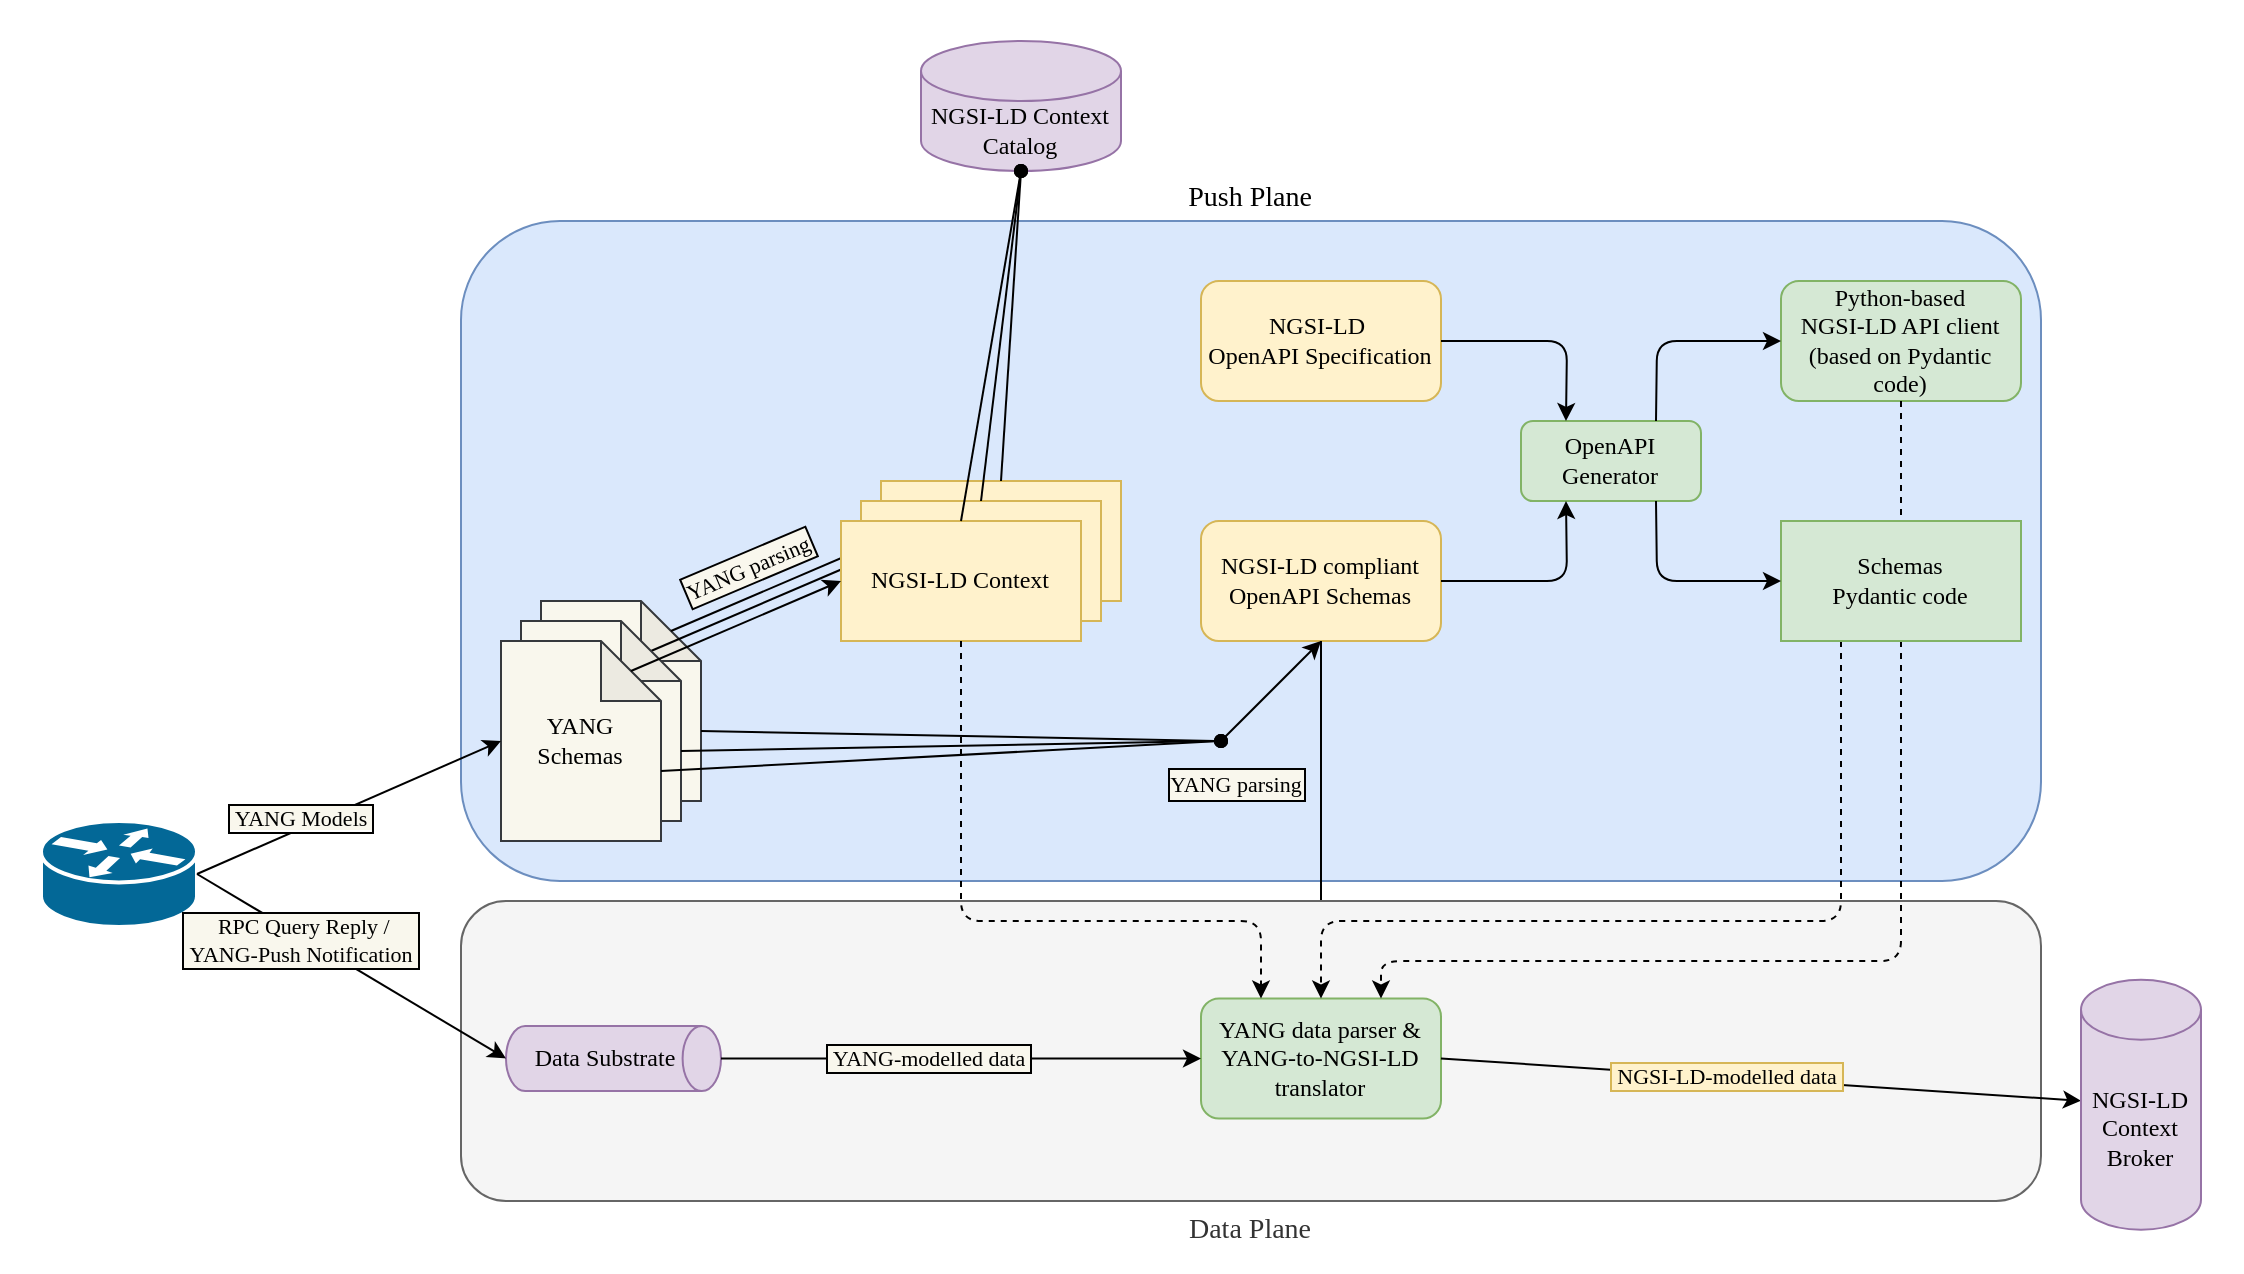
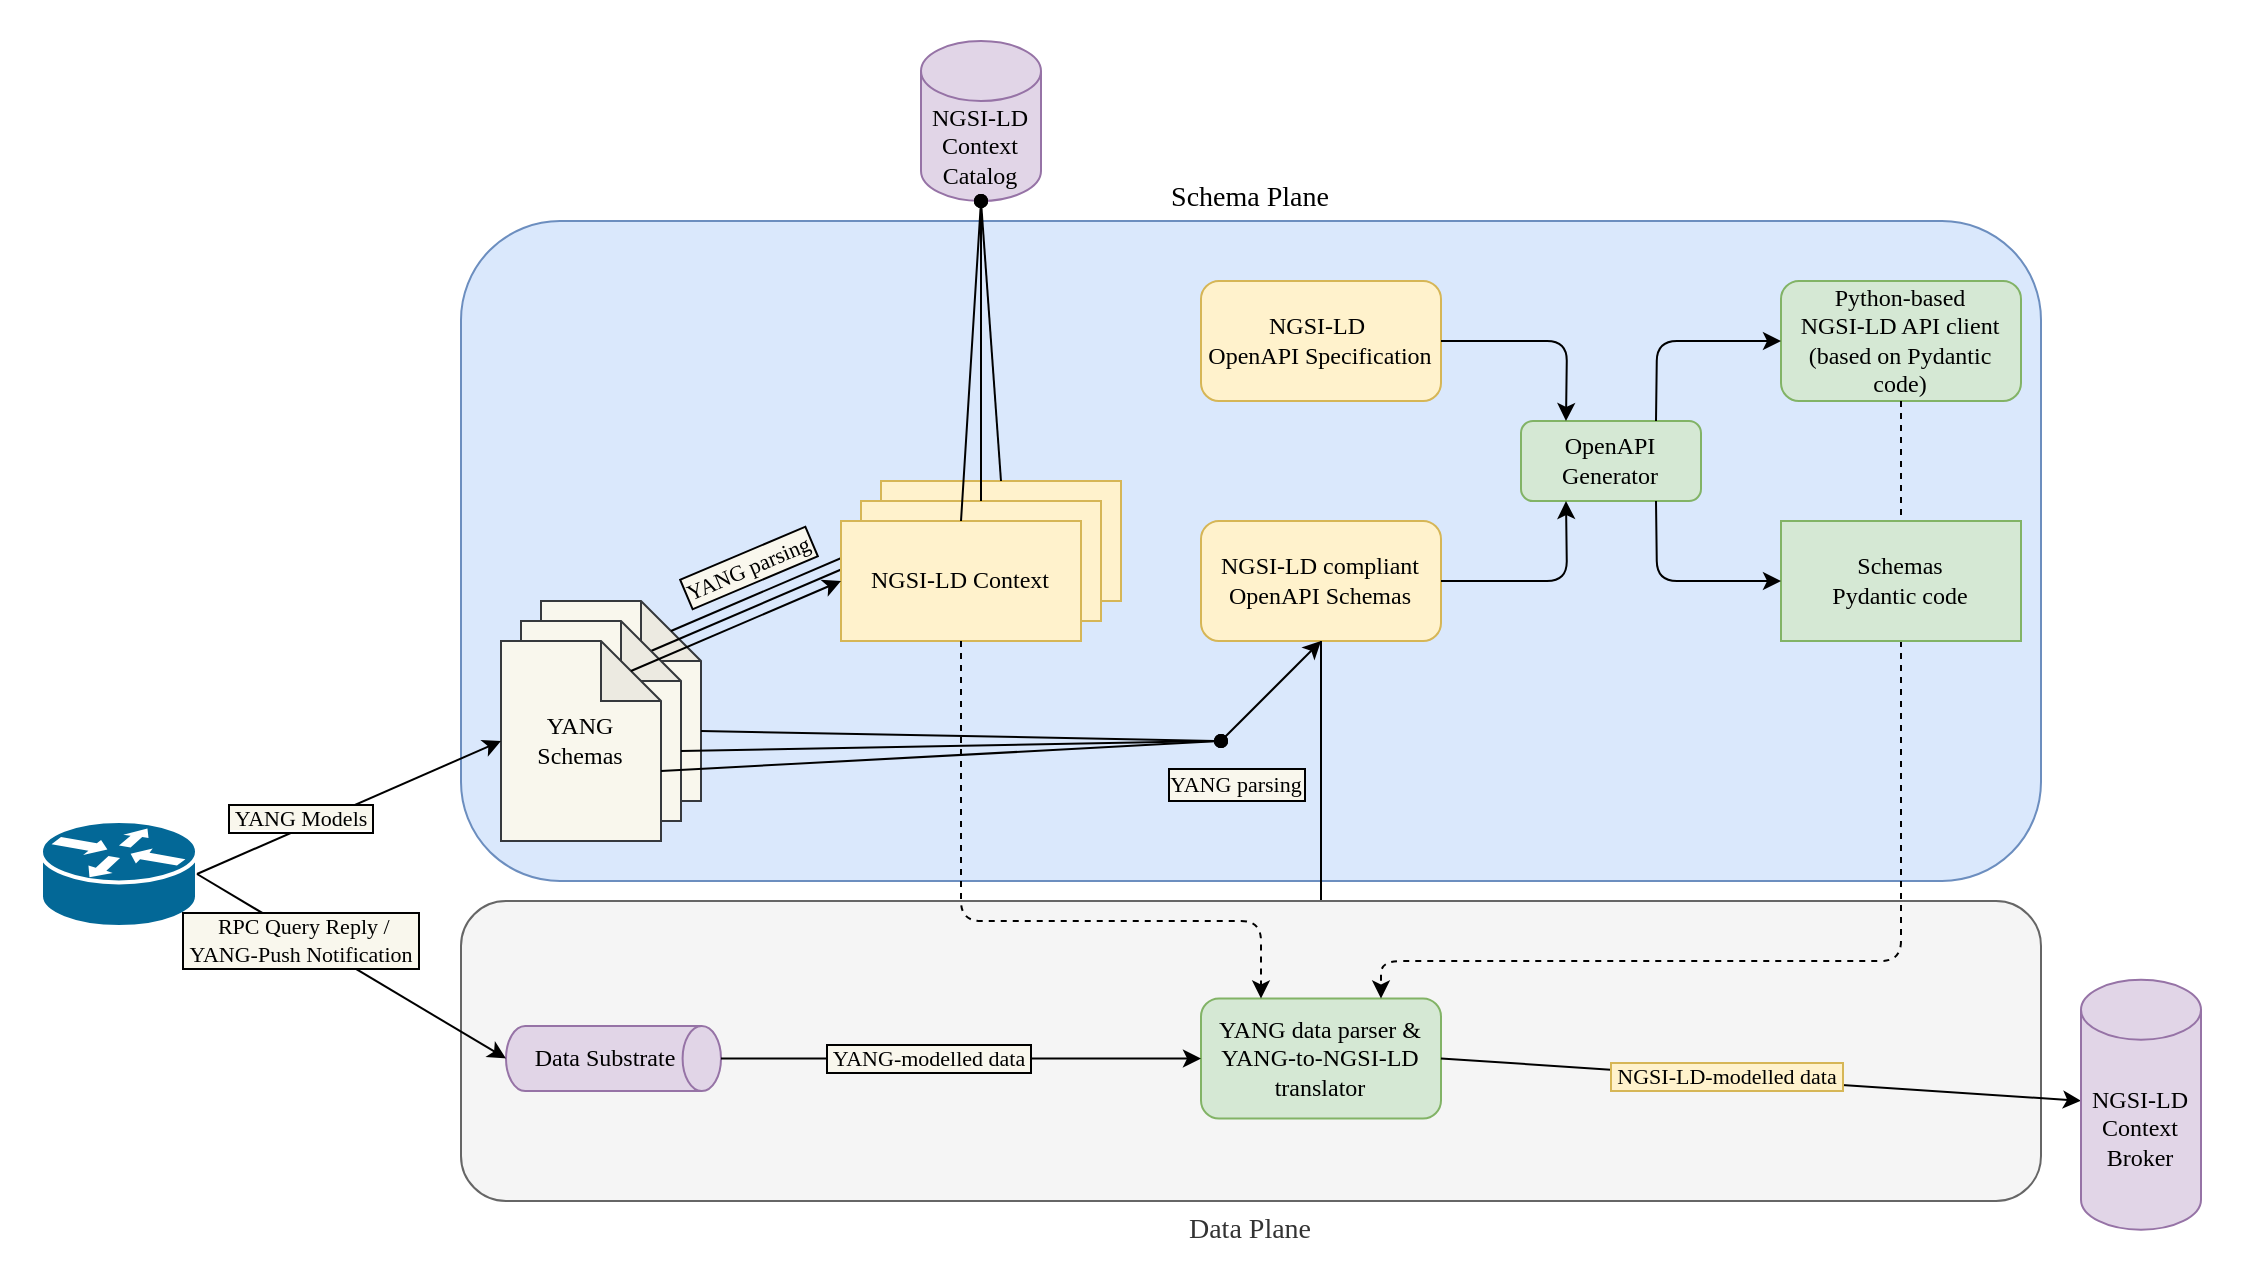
- <mxCell id="36" value="NGSI-LD Context&lt;br&gt;Catalog" style="shape=cylinder3;whiteSpace=wrap;html=1;boundedLbl=1;backgroundOutline=1;size=15;fillColor=#e1d5e7;strokeColor=#9673a6;fontFamily=Garamond;" parent="1" vertex="1"><mxGeometry x="460" y="20" width="100" height="65" as="geometry" /></mxCell>
+ <mxCell id="36" value="NGSI-LD Context&lt;br&gt;Catalog" style="shape=cylinder3;whiteSpace=wrap;html=1;boundedLbl=1;backgroundOutline=1;size=15;fillColor=#e1d5e7;strokeColor=#9673a6;fontFamily=Garamond;" parent="1" vertex="1"><mxGeometry x="460" y="20" width="60" height="80" as="geometry" /></mxCell>
- <mxCell id="2" value="&lt;font style=&quot;font-size: 14px;&quot;&gt;Push Plane&lt;/font&gt;" style="rounded=1;whiteSpace=wrap;html=1;fillColor=#dae8fc;labelPosition=center;verticalLabelPosition=top;align=center;verticalAlign=bottom;strokeColor=#6c8ebf;fontFamily=Garamond;arcSize=15;" parent="1" vertex="1"><mxGeometry x="230" y="110" width="790" height="330" as="geometry" /></mxCell>
+ <mxCell id="2" value="&lt;font style=&quot;font-size: 14px;&quot;&gt;Schema Plane&lt;/font&gt;" style="rounded=1;whiteSpace=wrap;html=1;fillColor=#dae8fc;labelPosition=center;verticalLabelPosition=top;align=center;verticalAlign=bottom;strokeColor=#6c8ebf;fontFamily=Garamond;arcSize=15;" parent="1" vertex="1"><mxGeometry x="230" y="110" width="790" height="330" as="geometry" /></mxCell>
- <mxCell id="25" value="" style="endArrow=classic;html=1;exitX=0.25;exitY=1;exitDx=0;exitDy=0;entryX=0.5;entryY=0;entryDx=0;entryDy=0;dashed=1;fontFamily=Garamond;rounded=1;" parent="1" source="26" target="22" edge="1"><mxGeometry width="50" height="50" relative="1" as="geometry"><mxPoint x="690" y="460" as="sourcePoint" /><mxPoint x="740" y="410" as="targetPoint" /><Array as="points"><mxPoint x="920" y="460" /><mxPoint x="660" y="460" /></Array></mxGeometry></mxCell>
